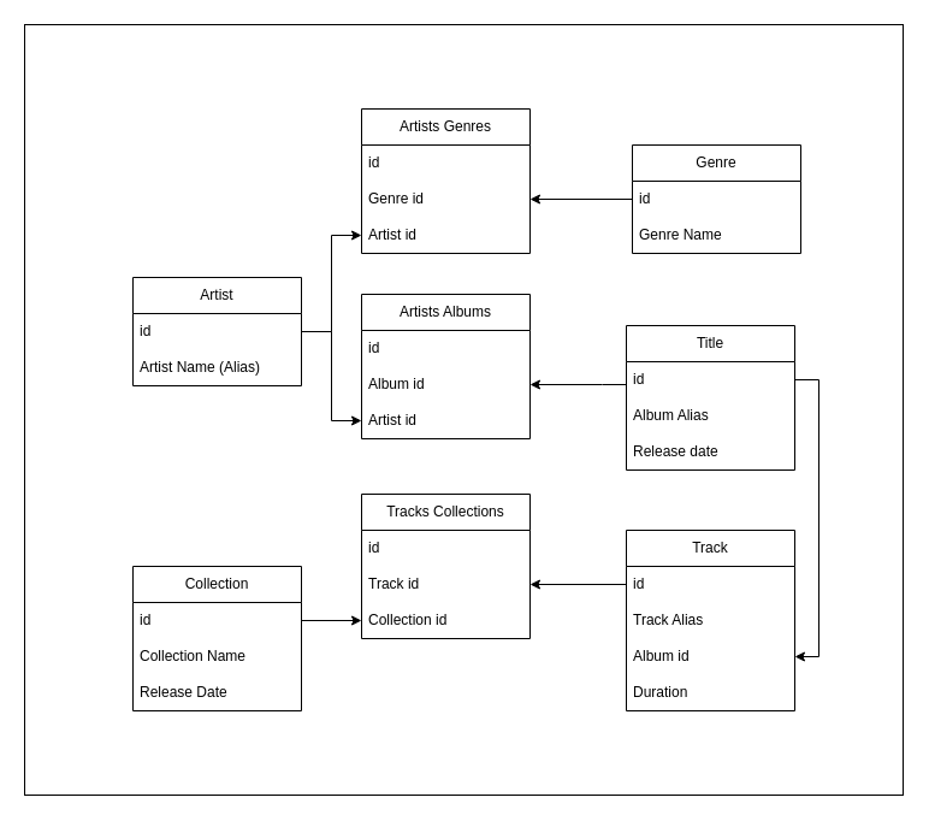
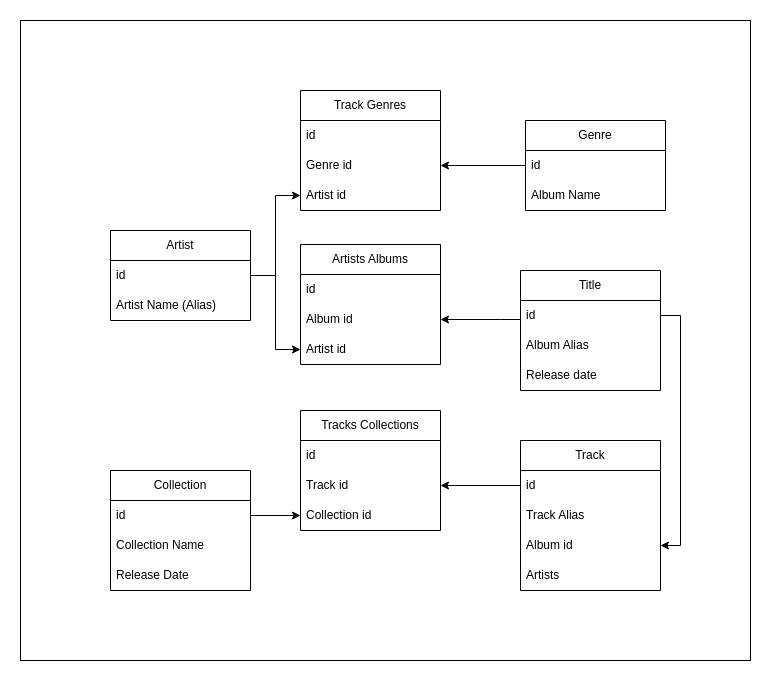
- <mxCell id="3" value="Artists Genres" style="swimlane;fontStyle=0;childLayout=stackLayout;horizontal=1;startSize=30;horizontalStack=0;resizeParent=1;resizeParentMax=0;resizeLast=0;collapsible=1;marginBottom=0;whiteSpace=wrap;html=1;" parent="1" vertex="1"><mxGeometry x="300" y="90" width="140" height="120" as="geometry"><mxRectangle x="520" y="520" width="70" height="30" as="alternateBounds" /></mxGeometry></mxCell>
+ <mxCell id="3" value="Track Genres" style="swimlane;fontStyle=0;childLayout=stackLayout;horizontal=1;startSize=30;horizontalStack=0;resizeParent=1;resizeParentMax=0;resizeLast=0;collapsible=1;marginBottom=0;whiteSpace=wrap;html=1;" parent="1" vertex="1"><mxGeometry x="300" y="90" width="140" height="120" as="geometry"><mxRectangle x="520" y="520" width="70" height="30" as="alternateBounds" /></mxGeometry></mxCell>
- <mxCell id="23" value="Genre Name" style="text;strokeColor=none;fillColor=none;align=left;verticalAlign=middle;spacingLeft=4;spacingRight=4;overflow=hidden;points=[[0,0.5],[1,0.5]];portConstraint=eastwest;rotatable=0;whiteSpace=wrap;html=1;" vertex="1" parent="21"><mxGeometry y="60" width="140" height="30" as="geometry" /></mxCell>
+ <mxCell id="23" value="Album Name" style="text;strokeColor=none;fillColor=none;align=left;verticalAlign=middle;spacingLeft=4;spacingRight=4;overflow=hidden;points=[[0,0.5],[1,0.5]];portConstraint=eastwest;rotatable=0;whiteSpace=wrap;html=1;" vertex="1" parent="21"><mxGeometry y="60" width="140" height="30" as="geometry" /></mxCell>
- <mxCell id="18" value="Duration" style="text;strokeColor=none;fillColor=none;align=left;verticalAlign=middle;spacingLeft=4;spacingRight=4;overflow=hidden;points=[[0,0.5],[1,0.5]];portConstraint=eastwest;rotatable=0;whiteSpace=wrap;html=1;" parent="14" vertex="1"><mxGeometry y="120" width="140" height="30" as="geometry" /></mxCell>
+ <mxCell id="18" value="Artists" style="text;strokeColor=none;fillColor=none;align=left;verticalAlign=middle;spacingLeft=4;spacingRight=4;overflow=hidden;points=[[0,0.5],[1,0.5]];portConstraint=eastwest;rotatable=0;whiteSpace=wrap;html=1;" parent="14" vertex="1"><mxGeometry y="120" width="140" height="30" as="geometry" /></mxCell>
